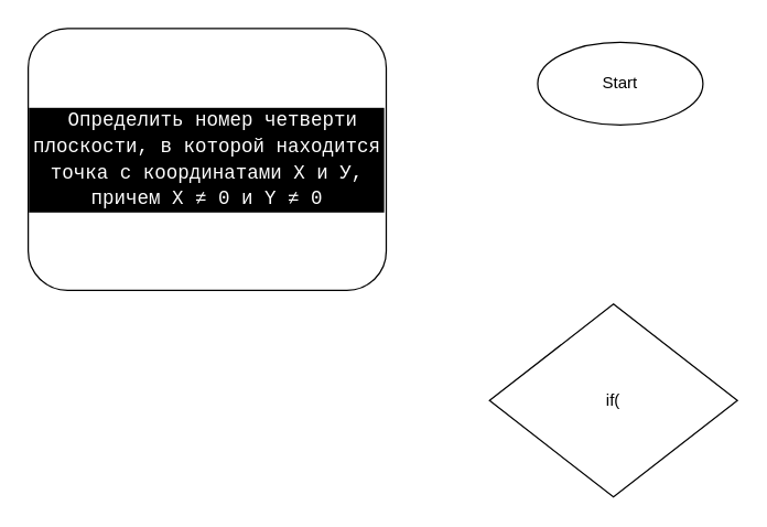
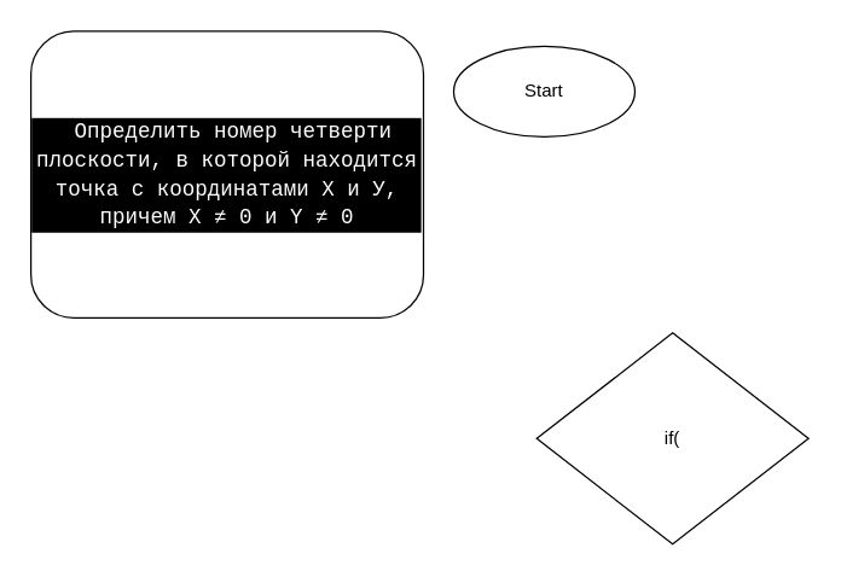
- <mxCell id="3" value="Start" style="ellipse;whiteSpace=wrap;html=1;" parent="1" vertex="1"><mxGeometry x="390" y="30" width="120" height="60" as="geometry" /></mxCell>
+ <mxCell id="3" value="Start" style="ellipse;whiteSpace=wrap;html=1;" parent="1" vertex="1"><mxGeometry x="300" y="30" width="120" height="60" as="geometry" /></mxCell>
